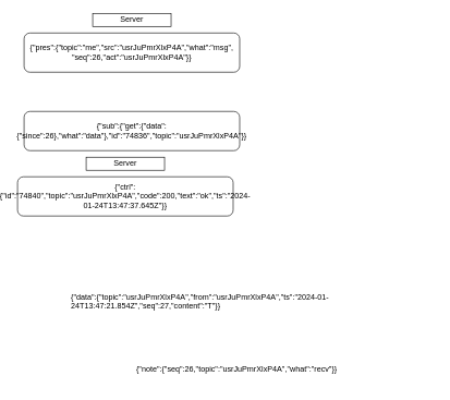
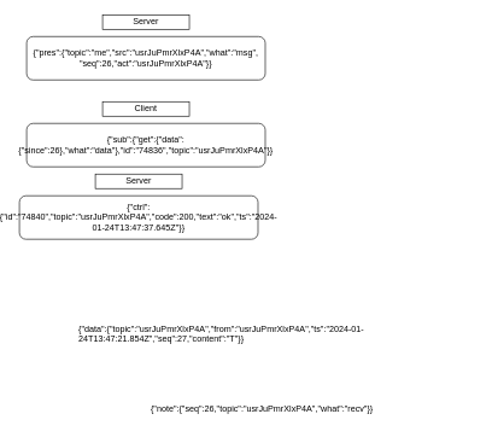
+ <mxCell id="4" value="Client" style="whiteSpace=wrap;html=1;" vertex="1" parent="1"><mxGeometry x="135" y="140" width="120" height="20" as="geometry" /></mxCell>
